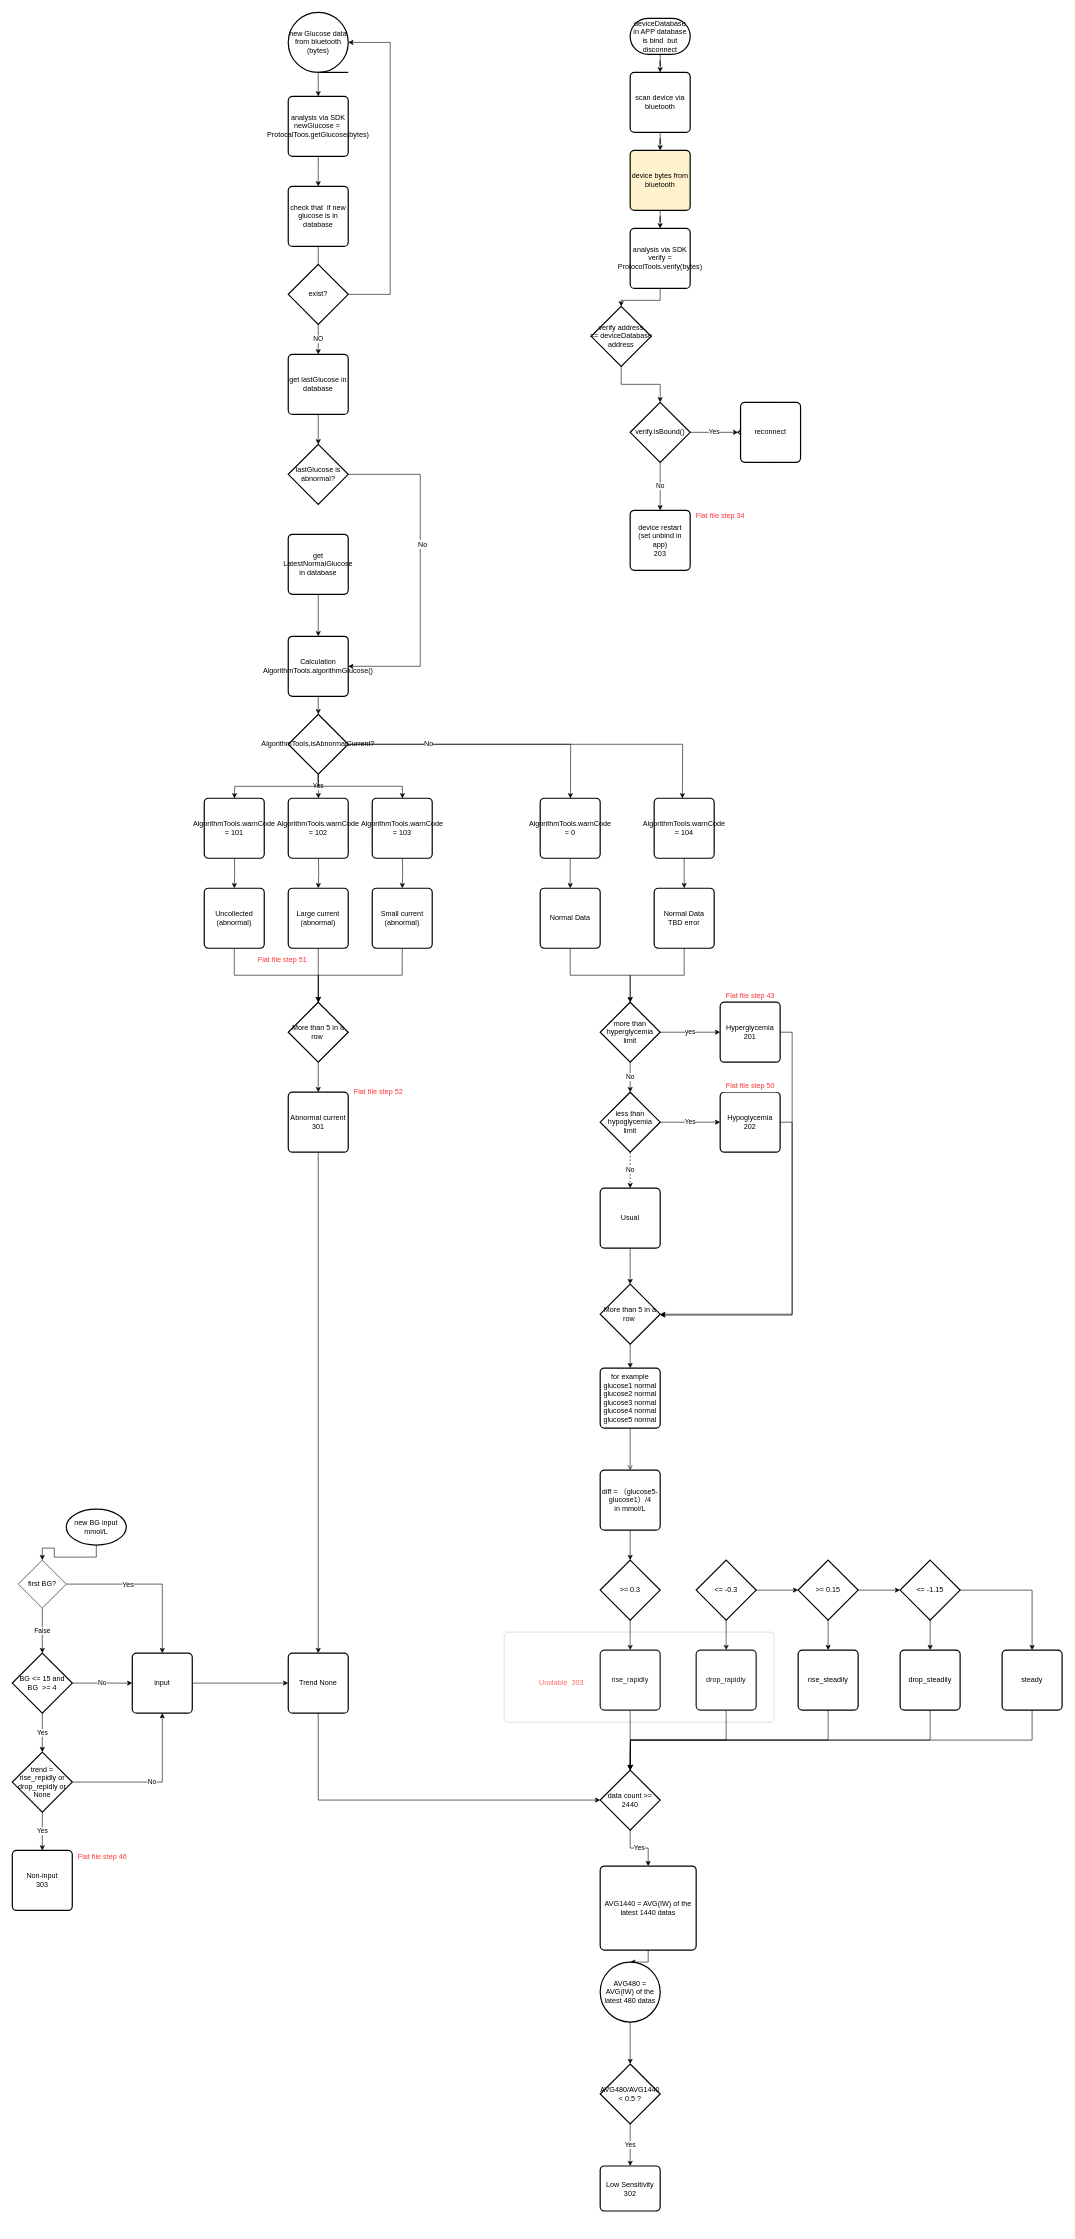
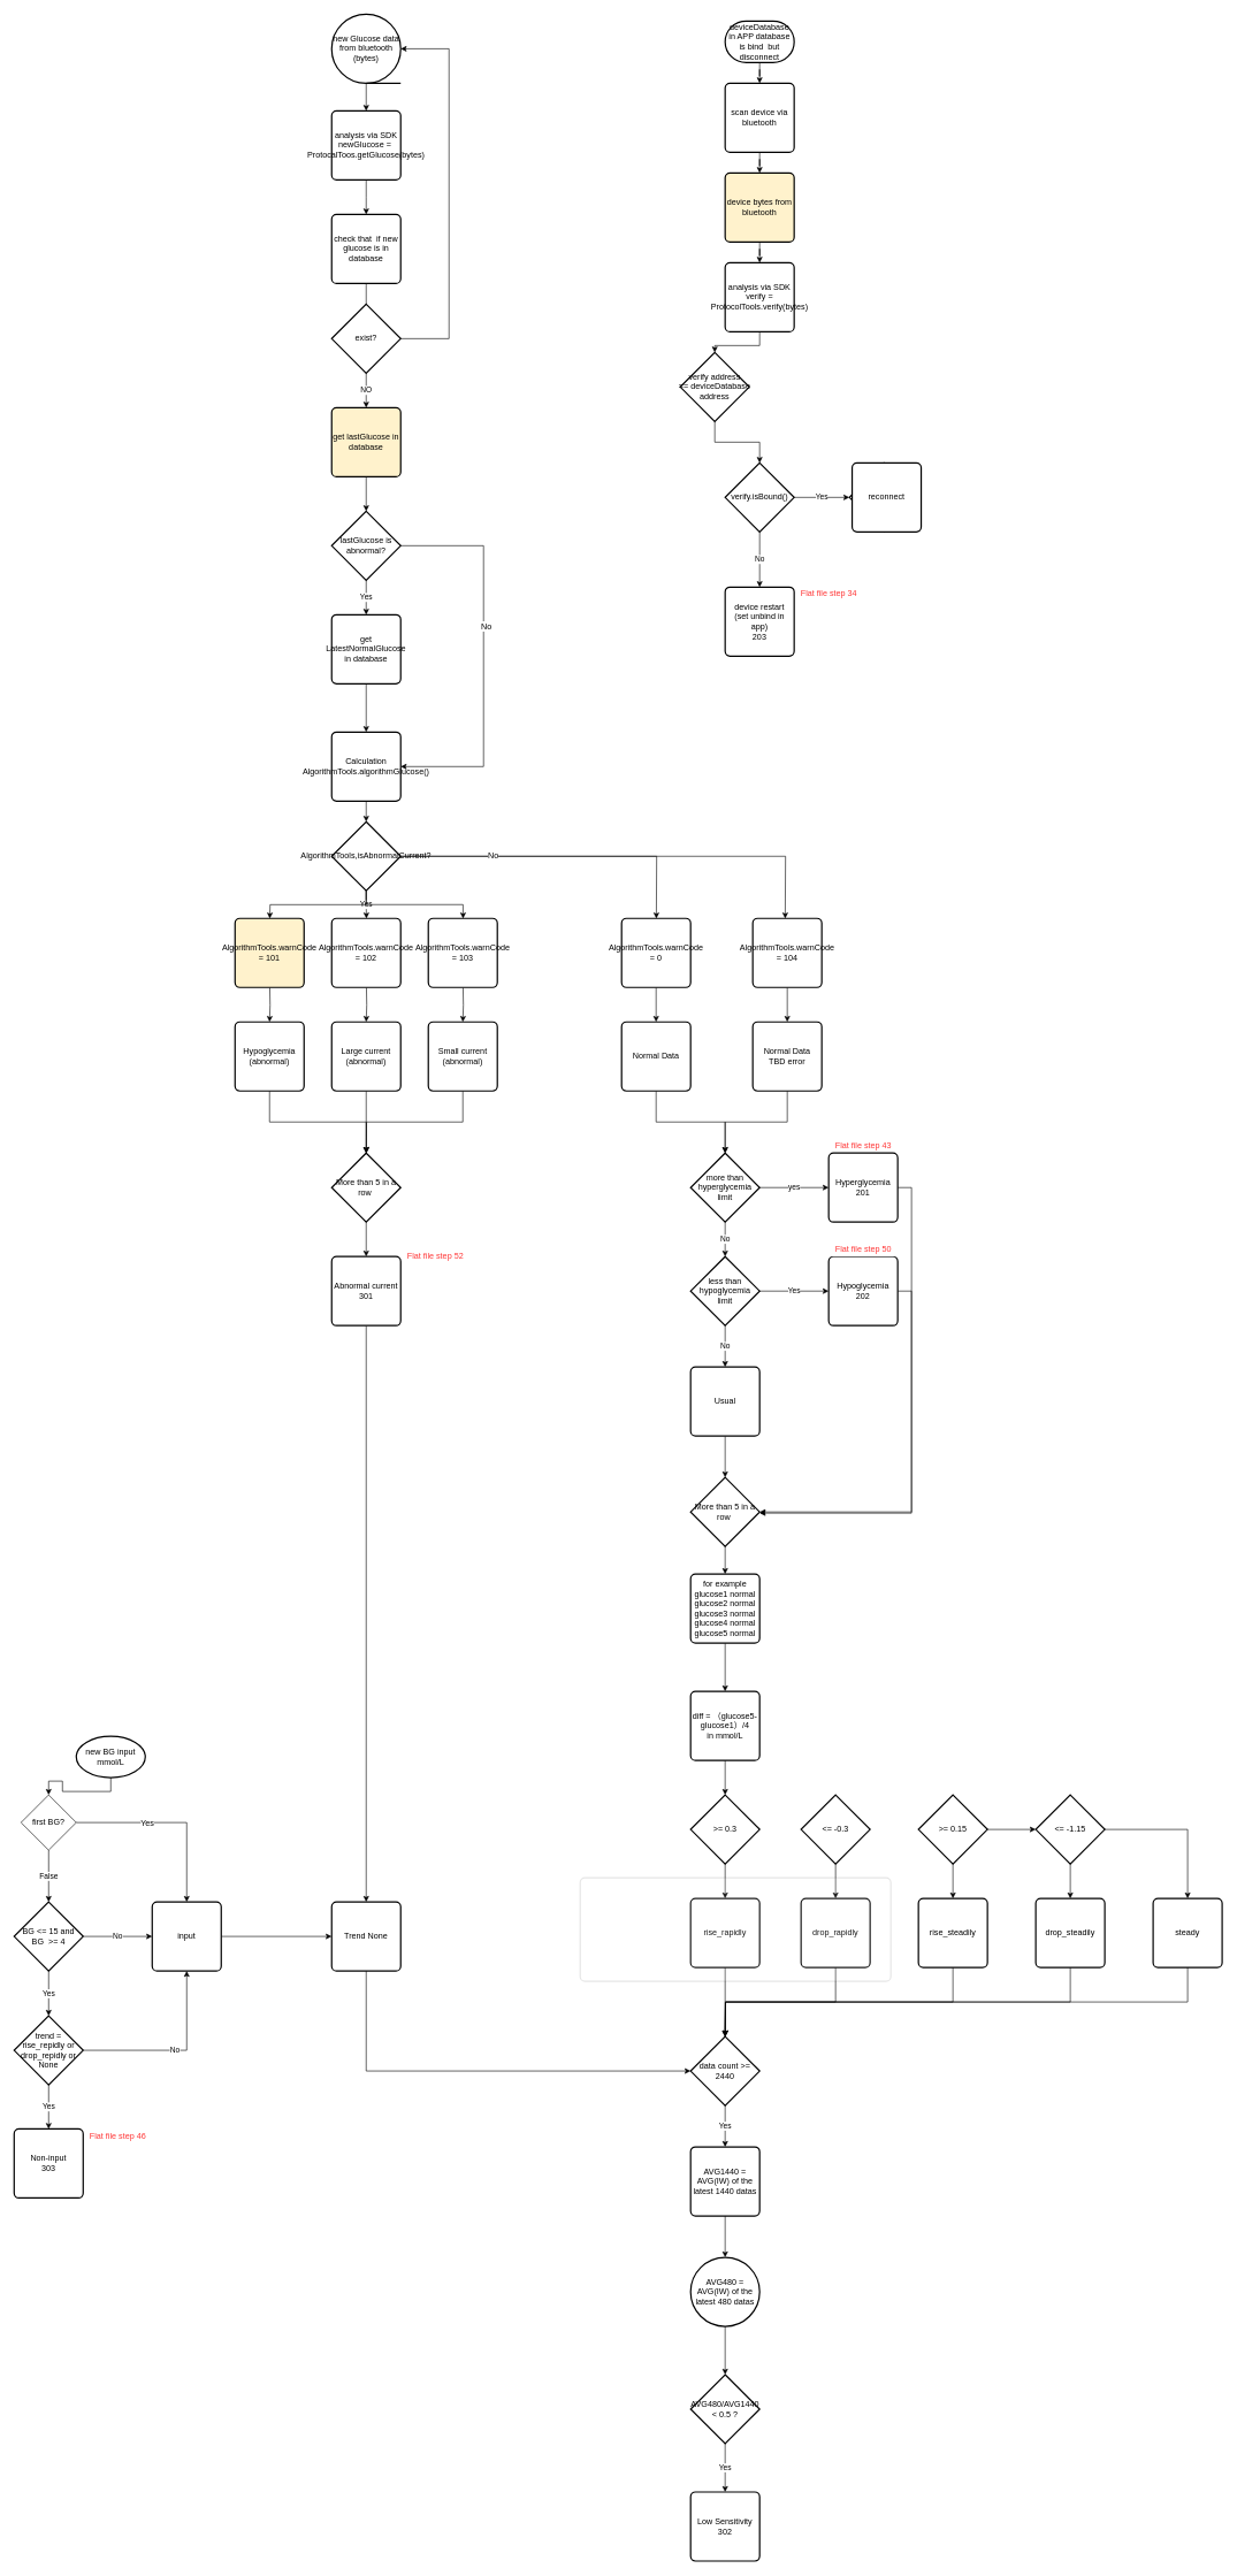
- <mxCell id="10" value="get lastGlucose in database" style="rounded=1;whiteSpace=wrap;html=1;absoluteArcSize=1;arcSize=14;strokeWidth=2;" parent="1" vertex="1"><mxGeometry x="480" y="590" width="100" height="100" as="geometry" /></mxCell>
+ <mxCell id="10" value="get lastGlucose in database" style="rounded=1;whiteSpace=wrap;html=1;absoluteArcSize=1;arcSize=14;strokeWidth=2;fillColor=#fff2cc;" parent="1" vertex="1"><mxGeometry x="480" y="590" width="100" height="100" as="geometry" /></mxCell>
+ <mxCell id="13" value="Yes" style="edgeStyle=orthogonalEdgeStyle;rounded=0;orthogonalLoop=1;jettySize=auto;html=1;exitX=0.5;exitY=1;exitDx=0;exitDy=0;exitPerimeter=0;entryX=0.5;entryY=0;entryDx=0;entryDy=0;" parent="1" source="16" target="18" edge="1"><mxGeometry relative="1" as="geometry" /></mxCell>
- <mxCell id="41" value="&lt;span style=&quot;white-space: normal&quot;&gt;AlgorithmTools.warnCode = 101&lt;/span&gt;" style="rounded=1;whiteSpace=wrap;html=1;absoluteArcSize=1;arcSize=14;strokeWidth=2;" parent="1" vertex="1"><mxGeometry x="340" y="1330" width="100" height="100" as="geometry" /></mxCell>
+ <mxCell id="41" value="&lt;span style=&quot;white-space: normal&quot;&gt;AlgorithmTools.warnCode = 101&lt;/span&gt;" style="rounded=1;whiteSpace=wrap;html=1;absoluteArcSize=1;arcSize=14;strokeWidth=2;fillColor=#fff2cc;" parent="1" vertex="1"><mxGeometry x="340" y="1330" width="100" height="100" as="geometry" /></mxCell>
- <mxCell id="32" value="Uncollected&lt;br&gt;(abnormal)" style="rounded=1;whiteSpace=wrap;html=1;absoluteArcSize=1;arcSize=14;strokeWidth=2;" parent="1" vertex="1"><mxGeometry x="340" y="1480" width="100" height="100" as="geometry" /></mxCell>
+ <mxCell id="32" value="Hypoglycemia&lt;br&gt;(abnormal)" style="rounded=1;whiteSpace=wrap;html=1;absoluteArcSize=1;arcSize=14;strokeWidth=2;" parent="1" vertex="1"><mxGeometry x="340" y="1480" width="100" height="100" as="geometry" /></mxCell>
- <mxCell id="105" value="&lt;font color=&quot;#ff3333&quot;&gt;Flat file step 51&lt;/font&gt;" style="text;html=1;align=center;verticalAlign=middle;resizable=0;points=[];;autosize=1;" parent="1" vertex="1"><mxGeometry x="420" y="1590" width="100" height="20" as="geometry" /></mxCell>
- <mxCell id="56" value="No" style="edgeStyle=orthogonalEdgeStyle;rounded=0;orthogonalLoop=1;jettySize=auto;html=1;exitX=0.5;exitY=1;exitDx=0;exitDy=0;exitPerimeter=0;entryX=0.5;entryY=0;entryDx=0;entryDy=0;dashed=1;" parent="1" source="57" target="65" edge="1"><mxGeometry relative="1" as="geometry" /></mxCell>
+ <mxCell id="56" value="No" style="edgeStyle=orthogonalEdgeStyle;rounded=0;orthogonalLoop=1;jettySize=auto;html=1;exitX=0.5;exitY=1;exitDx=0;exitDy=0;exitPerimeter=0;entryX=0.5;entryY=0;entryDx=0;entryDy=0;" parent="1" source="57" target="65" edge="1"><mxGeometry relative="1" as="geometry" /></mxCell>
- <mxCell id="66" value="" style="edgeStyle=orthogonalEdgeStyle;rounded=0;orthogonalLoop=1;jettySize=auto;html=1;endArrow=open;" parent="1" source="67" target="69" edge="1"><mxGeometry relative="1" as="geometry" /></mxCell>
+ <mxCell id="66" value="" style="edgeStyle=orthogonalEdgeStyle;rounded=0;orthogonalLoop=1;jettySize=auto;html=1;" parent="1" source="67" target="69" edge="1"><mxGeometry relative="1" as="geometry" /></mxCell>
- <mxCell id="72" style="edgeStyle=orthogonalEdgeStyle;rounded=0;orthogonalLoop=1;jettySize=auto;html=1;exitX=1;exitY=0.5;exitDx=0;exitDy=0;exitPerimeter=0;" parent="1" source="74" target="77" edge="1"><mxGeometry relative="1" as="geometry" /></mxCell>
- <mxCell id="101" value="&lt;font color=&quot;#ff6666&quot;&gt;Unstable&amp;nbsp; 303&lt;/font&gt;" style="text;html=1;align=center;verticalAlign=middle;resizable=0;points=[];;autosize=1;" parent="1" vertex="1"><mxGeometry x="890" y="2795" width="90" height="20" as="geometry" /></mxCell>
- <mxCell id="94" value="AVG1440 = AVG(IW) of the latest 1440 datas" style="rounded=1;whiteSpace=wrap;html=1;absoluteArcSize=1;arcSize=14;strokeWidth=2;" parent="1" vertex="1"><mxGeometry x="1000" y="3110" width="160" height="140" as="geometry" /></mxCell>
+ <mxCell id="94" value="AVG1440 = AVG(IW) of the latest 1440 datas" style="rounded=1;whiteSpace=wrap;html=1;absoluteArcSize=1;arcSize=14;strokeWidth=2;" parent="1" vertex="1"><mxGeometry x="1000" y="3110" width="100" height="100" as="geometry" /></mxCell>
- <mxCell id="99" value="Low Sensitivity&lt;br&gt;302" style="rounded=1;whiteSpace=wrap;html=1;absoluteArcSize=1;arcSize=14;strokeWidth=2;" parent="1" vertex="1"><mxGeometry x="1000" y="3610" width="100" height="75" as="geometry" /></mxCell>
+ <mxCell id="99" value="Low Sensitivity&lt;br&gt;302" style="rounded=1;whiteSpace=wrap;html=1;absoluteArcSize=1;arcSize=14;strokeWidth=2;" parent="1" vertex="1"><mxGeometry x="1000" y="3610" width="100" height="100" as="geometry" /></mxCell>
